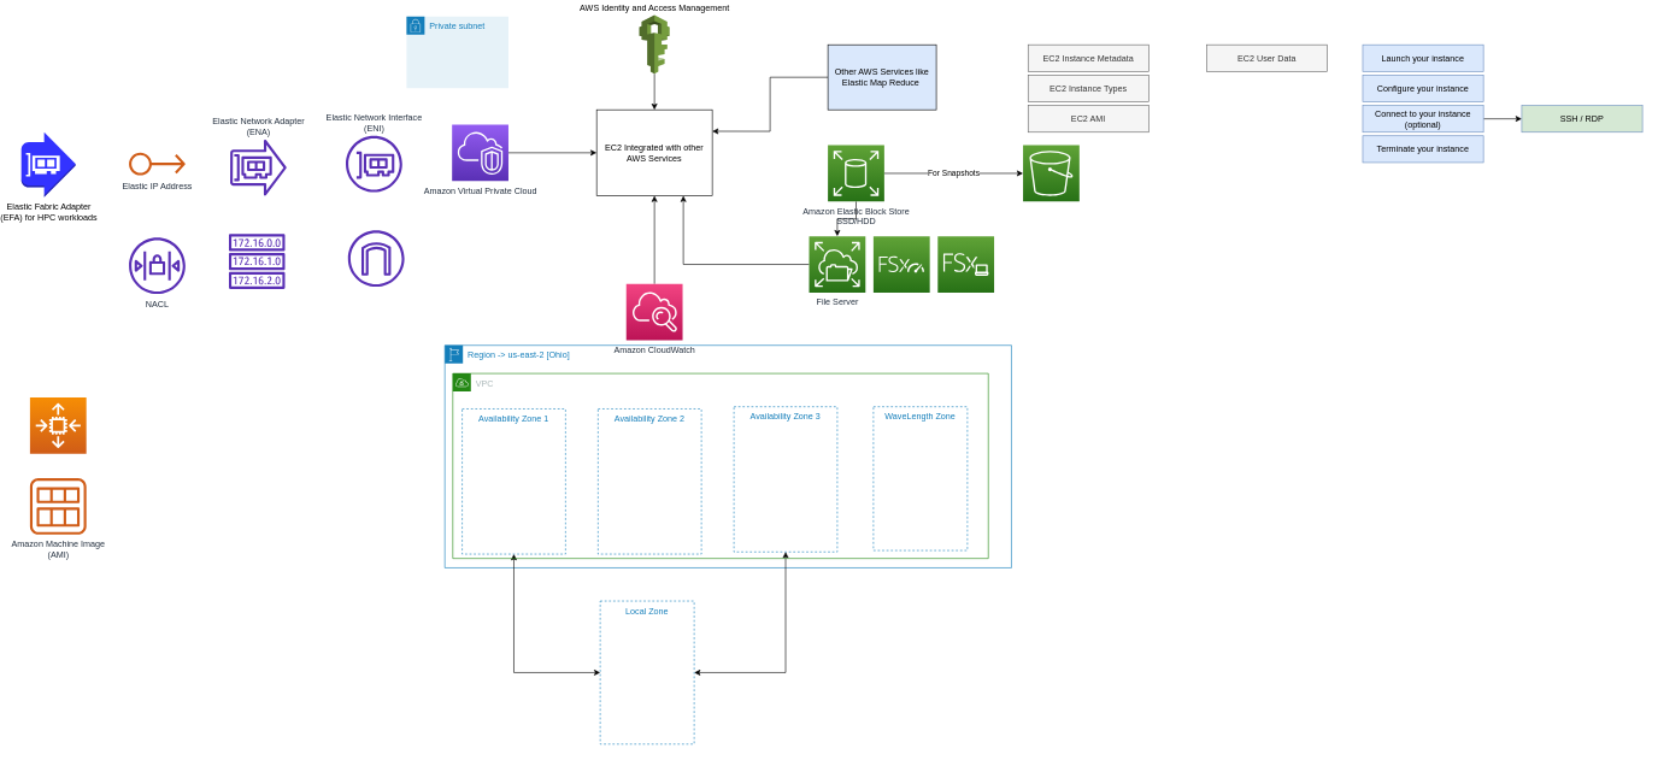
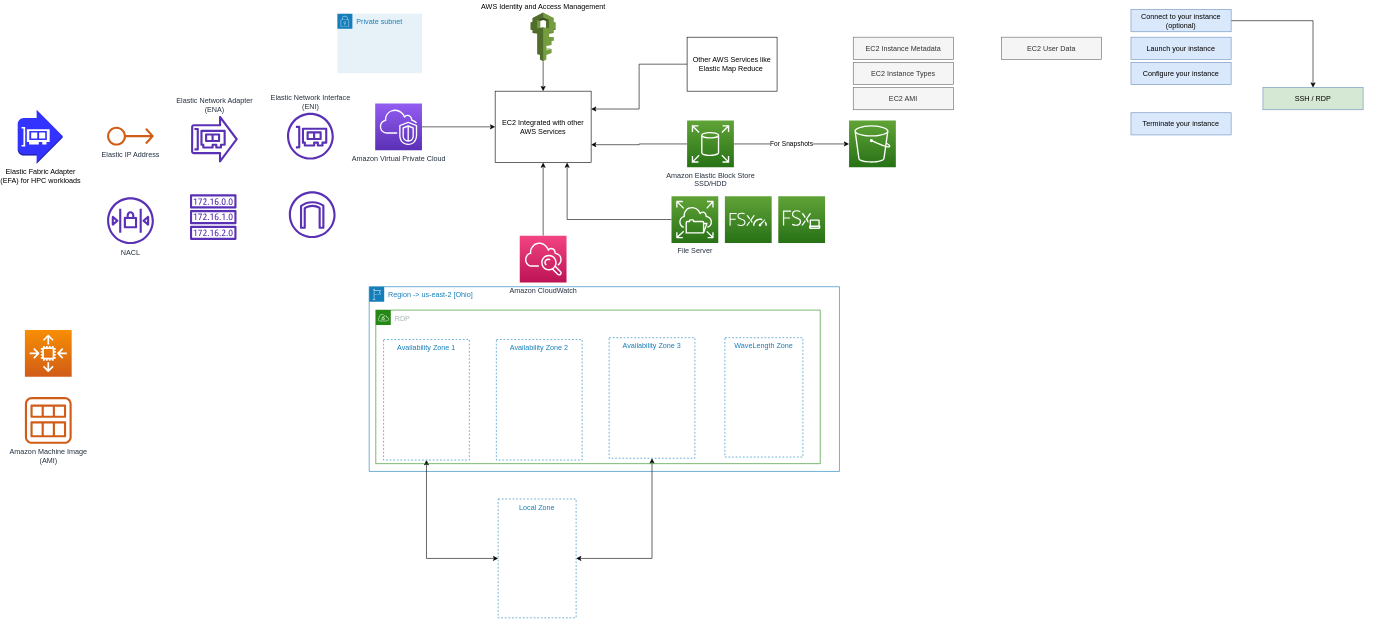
- <mxCell id="13" value="Other AWS Services like Elastic Map Reduce&amp;nbsp;" style="rounded=0;whiteSpace=wrap;html=1;fillColor=#dae8fc;" parent="1" vertex="1"><mxGeometry x="1136" y="61" width="150" height="90" as="geometry" /></mxCell>
+ <mxCell id="13" value="Other AWS Services like Elastic Map Reduce&amp;nbsp;" style="rounded=0;whiteSpace=wrap;html=1;" parent="1" vertex="1"><mxGeometry x="1136" y="61" width="150" height="90" as="geometry" /></mxCell>
- <mxCell id="31" value="Connect to your instance (optional)" style="rounded=0;whiteSpace=wrap;html=1;fillColor=#dae8fc;strokeColor=#6c8ebf;" parent="1" vertex="1"><mxGeometry x="1876" y="145" width="167" height="37" as="geometry" /></mxCell>
+ <mxCell id="31" value="Connect to your instance (optional)" style="rounded=0;whiteSpace=wrap;html=1;fillColor=#dae8fc;strokeColor=#6c8ebf;" parent="1" vertex="1"><mxGeometry x="1876" y="15" width="167" height="37" as="geometry" /></mxCell>
- <mxCell id="3" style="edgeStyle=orthogonalEdgeStyle;rounded=0;orthogonalLoop=1;jettySize=auto;html=1;" parent="1" source="5" target="40" edge="1"><mxGeometry relative="1" as="geometry" /></mxCell>
+ <mxCell id="3" style="edgeStyle=orthogonalEdgeStyle;rounded=0;orthogonalLoop=1;jettySize=auto;html=1;entryX=1;entryY=0.75;entryDx=0;entryDy=0;" parent="1" source="5" target="2" edge="1"><mxGeometry relative="1" as="geometry" /></mxCell>
- <mxCell id="21" value="VPC" style="points=[[0,0],[0.25,0],[0.5,0],[0.75,0],[1,0],[1,0.25],[1,0.5],[1,0.75],[1,1],[0.75,1],[0.5,1],[0.25,1],[0,1],[0,0.75],[0,0.5],[0,0.25]];outlineConnect=0;gradientColor=none;html=1;whiteSpace=wrap;fontSize=12;fontStyle=0;shape=mxgraph.aws4.group;grIcon=mxgraph.aws4.group_vpc;strokeColor=#248814;fillColor=none;verticalAlign=top;align=left;spacingLeft=30;fontColor=#AAB7B8;dashed=0;" parent="1" vertex="1"><mxGeometry x="617" y="516" width="741" height="256" as="geometry" /></mxCell>
+ <mxCell id="21" value="RDP" style="points=[[0,0],[0.25,0],[0.5,0],[0.75,0],[1,0],[1,0.25],[1,0.5],[1,0.75],[1,1],[0.75,1],[0.5,1],[0.25,1],[0,1],[0,0.75],[0,0.5],[0,0.25]];outlineConnect=0;gradientColor=none;html=1;whiteSpace=wrap;fontSize=12;fontStyle=0;shape=mxgraph.aws4.group;grIcon=mxgraph.aws4.group_vpc;strokeColor=#248814;fillColor=none;verticalAlign=top;align=left;spacingLeft=30;fontColor=#AAB7B8;dashed=0;" parent="1" vertex="1"><mxGeometry x="617" y="516" width="741" height="256" as="geometry" /></mxCell>
